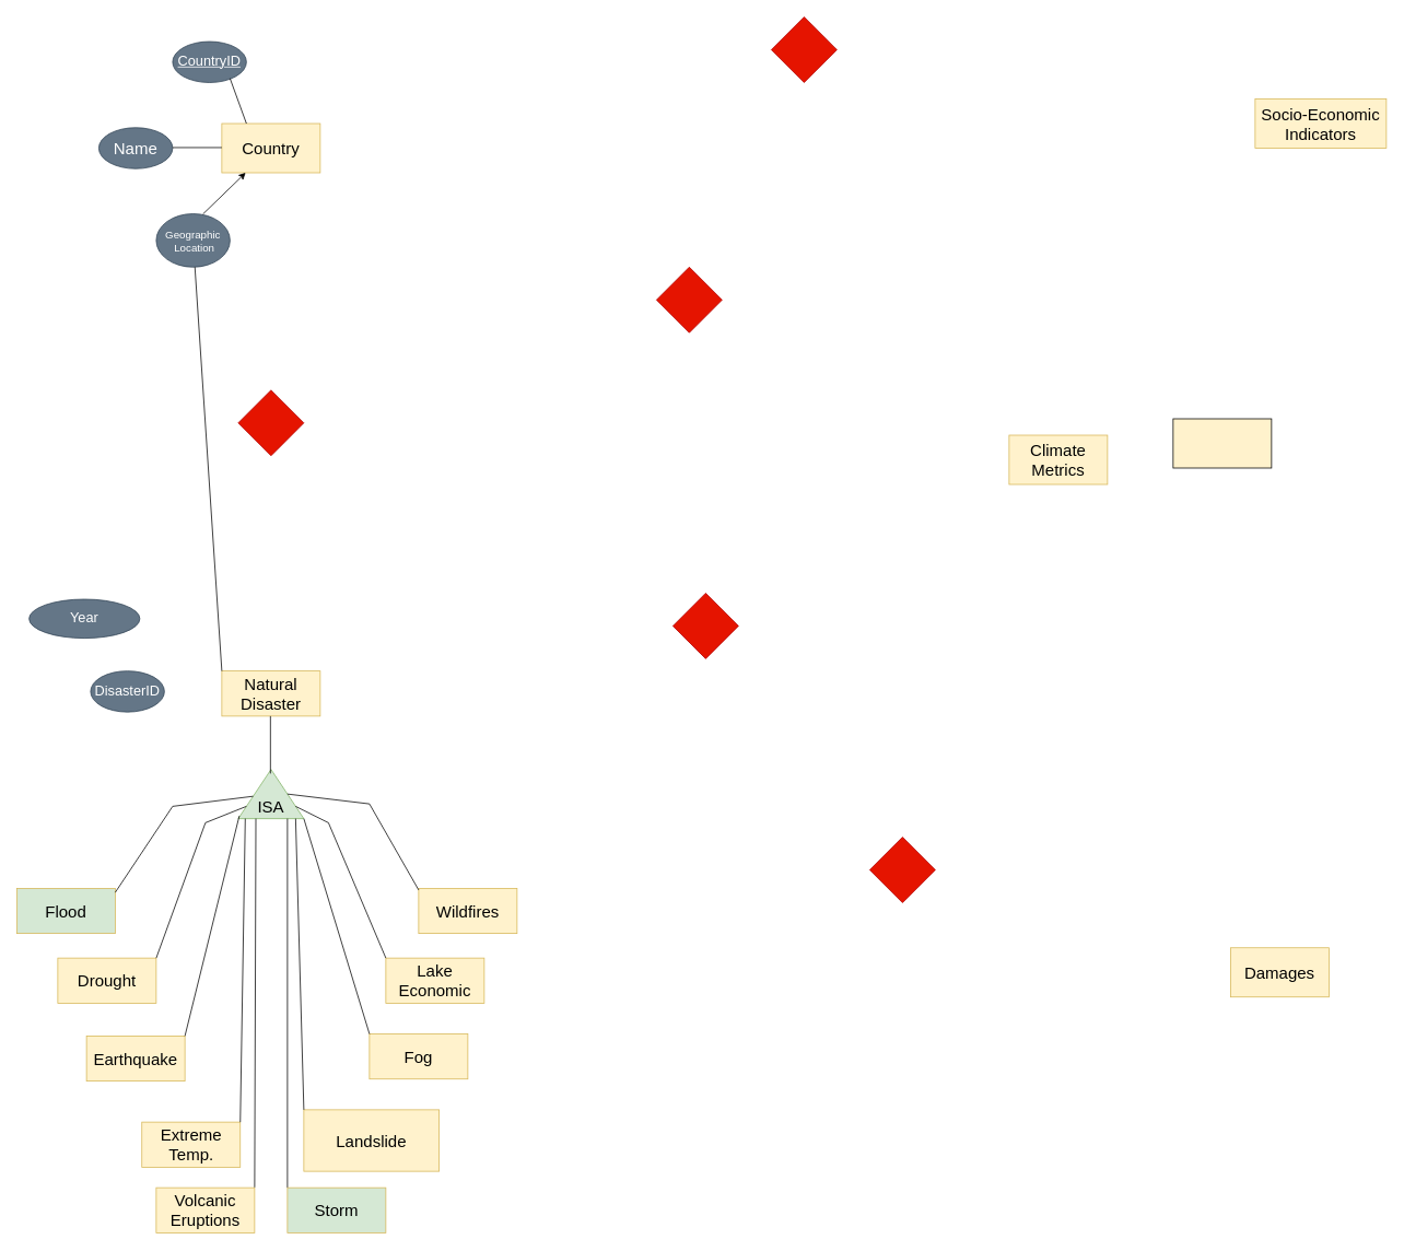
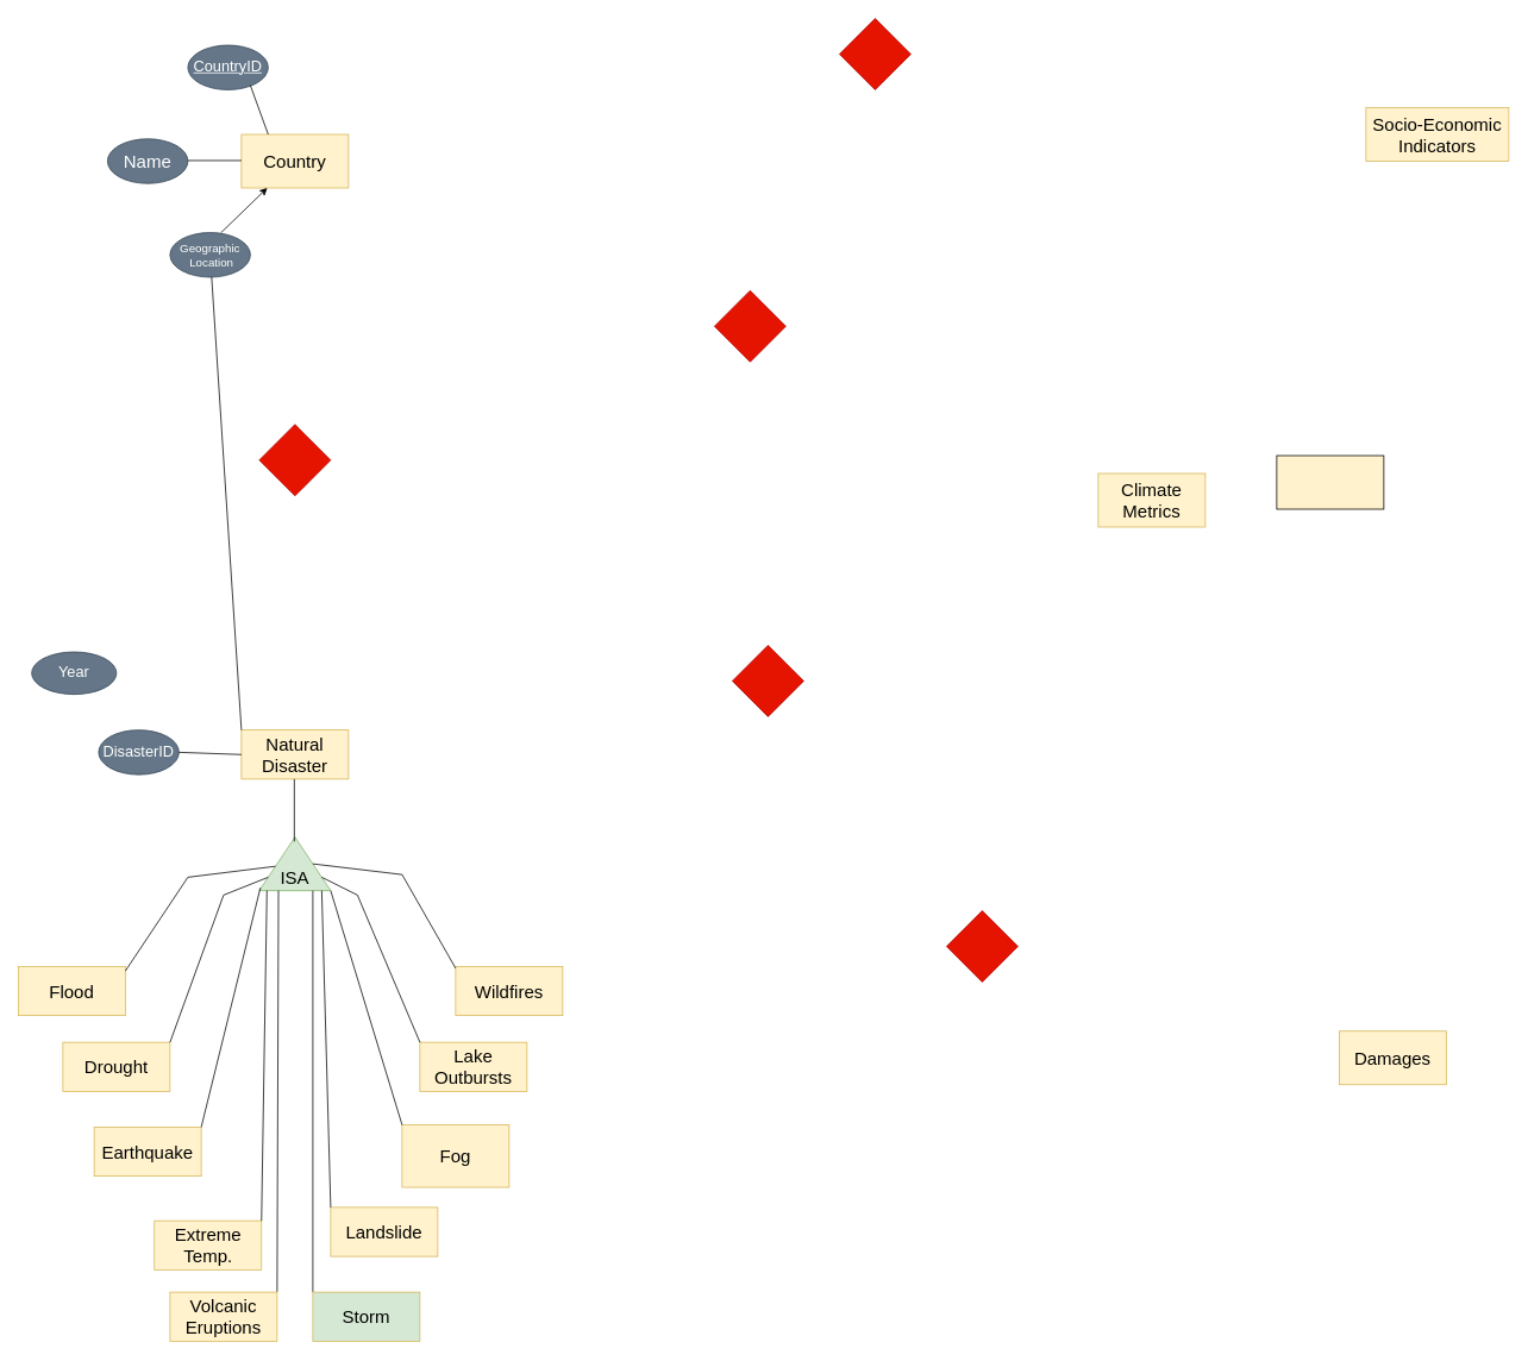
- <mxCell id="10" value="&lt;font style=&quot;font-size: 13px;&quot;&gt;Geographic&lt;br&gt;&amp;nbsp;Location&lt;/font&gt;" style="ellipse;whiteSpace=wrap;html=1;fillColor=#647687;fontColor=#ffffff;strokeColor=#314354;" parent="1" vertex="1"><mxGeometry x="190" y="260" width="90" height="65" as="geometry" /></mxCell>
+ <mxCell id="10" value="&lt;font style=&quot;font-size: 13px;&quot;&gt;Geographic&lt;br&gt;&amp;nbsp;Location&lt;/font&gt;" style="ellipse;whiteSpace=wrap;html=1;fillColor=#647687;fontColor=#ffffff;strokeColor=#314354;" parent="1" vertex="1"><mxGeometry x="190" y="260" width="90" height="50" as="geometry" /></mxCell>
- <mxCell id="18" value="&lt;font style=&quot;font-size: 17px;&quot;&gt;Year&lt;br&gt;&lt;/font&gt;" style="ellipse;whiteSpace=wrap;html=1;fillColor=#647687;fontColor=#ffffff;strokeColor=#314354;" parent="1" vertex="1"><mxGeometry x="35" y="730" width="135" height="47.5" as="geometry" /></mxCell>
+ <mxCell id="18" value="&lt;font style=&quot;font-size: 17px;&quot;&gt;Year&lt;br&gt;&lt;/font&gt;" style="ellipse;whiteSpace=wrap;html=1;fillColor=#647687;fontColor=#ffffff;strokeColor=#314354;" parent="1" vertex="1"><mxGeometry x="35" y="730" width="95" height="47.5" as="geometry" /></mxCell>
+ <mxCell id="17" value="" style="endArrow=none;html=1;rounded=0;entryX=1;entryY=0.5;entryDx=0;entryDy=0;exitX=0;exitY=0.5;exitDx=0;exitDy=0;" parent="1" source="3" target="8" edge="1"><mxGeometry width="50" height="50" relative="1" as="geometry"><mxPoint x="270" y="841.07" as="sourcePoint" /><mxPoint x="210" y="841.07" as="targetPoint" /></mxGeometry></mxCell>
- <mxCell id="21" value="&lt;font style=&quot;font-size: 20px;&quot;&gt;Flood&lt;br&gt;&lt;/font&gt;" style="rounded=0;whiteSpace=wrap;html=1;fillColor=#d5e8d4;strokeColor=#d6b656;" parent="1" vertex="1"><mxGeometry x="20" y="1082.5" width="120" height="55" as="geometry" /></mxCell>
+ <mxCell id="21" value="&lt;font style=&quot;font-size: 20px;&quot;&gt;Flood&lt;br&gt;&lt;/font&gt;" style="rounded=0;whiteSpace=wrap;html=1;fillColor=#fff2cc;strokeColor=#d6b656;" parent="1" vertex="1"><mxGeometry x="20" y="1082.5" width="120" height="55" as="geometry" /></mxCell>
- <mxCell id="29" value="&lt;font style=&quot;font-size: 20px;&quot;&gt;Lake Economic&lt;br&gt;&lt;/font&gt;" style="rounded=0;whiteSpace=wrap;html=1;fillColor=#fff2cc;strokeColor=#d6b656;" parent="1" vertex="1"><mxGeometry x="470" y="1167.5" width="120" height="55" as="geometry" /></mxCell>
+ <mxCell id="29" value="&lt;font style=&quot;font-size: 20px;&quot;&gt;Lake Outbursts&lt;br&gt;&lt;/font&gt;" style="rounded=0;whiteSpace=wrap;html=1;fillColor=#fff2cc;strokeColor=#d6b656;" parent="1" vertex="1"><mxGeometry x="470" y="1167.5" width="120" height="55" as="geometry" /></mxCell>
- <mxCell id="28" value="&lt;span style=&quot;font-size: 20px;&quot;&gt;Fog&lt;br&gt;&lt;/span&gt;" style="rounded=0;whiteSpace=wrap;html=1;fillColor=#fff2cc;strokeColor=#d6b656;" parent="1" vertex="1"><mxGeometry x="450" y="1260" width="120" height="55" as="geometry" /></mxCell>
+ <mxCell id="28" value="&lt;span style=&quot;font-size: 20px;&quot;&gt;Fog&lt;br&gt;&lt;/span&gt;" style="rounded=0;whiteSpace=wrap;html=1;fillColor=#fff2cc;strokeColor=#d6b656;" parent="1" vertex="1"><mxGeometry x="450" y="1260" width="120" height="70" as="geometry" /></mxCell>
- <mxCell id="27" value="&lt;font style=&quot;font-size: 20px;&quot;&gt;Landslide&lt;br&gt;&lt;/font&gt;" style="rounded=0;whiteSpace=wrap;html=1;fillColor=#fff2cc;strokeColor=#d6b656;" parent="1" vertex="1"><mxGeometry x="370" y="1352.5" width="165" height="75" as="geometry" /></mxCell>
+ <mxCell id="27" value="&lt;font style=&quot;font-size: 20px;&quot;&gt;Landslide&lt;br&gt;&lt;/font&gt;" style="rounded=0;whiteSpace=wrap;html=1;fillColor=#fff2cc;strokeColor=#d6b656;" parent="1" vertex="1"><mxGeometry x="370" y="1352.5" width="120" height="55" as="geometry" /></mxCell>
